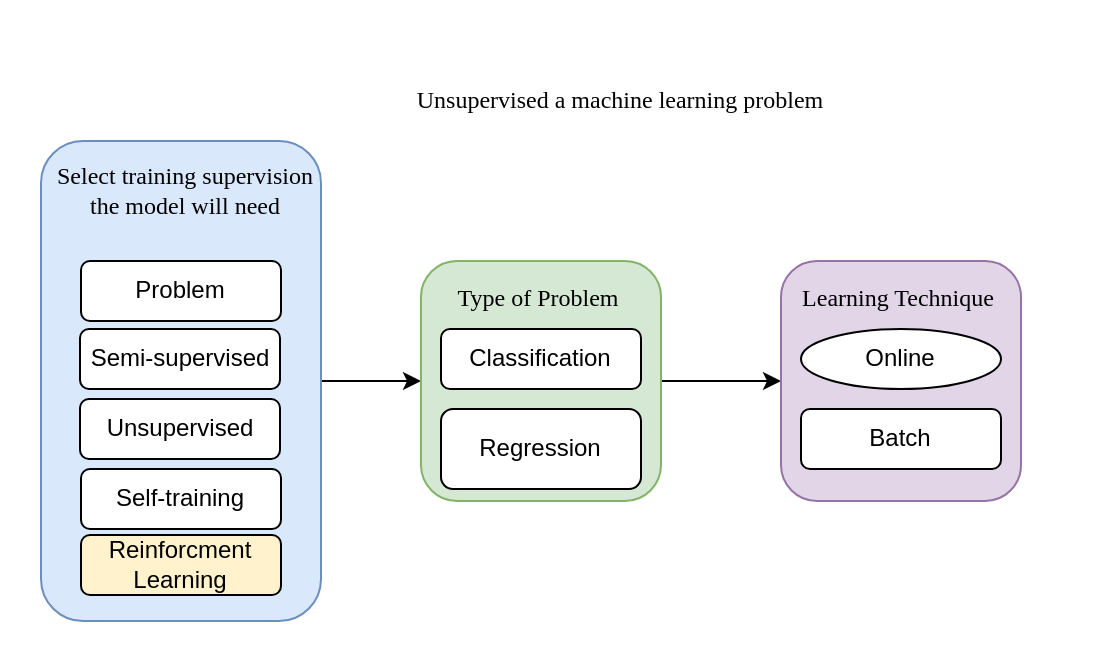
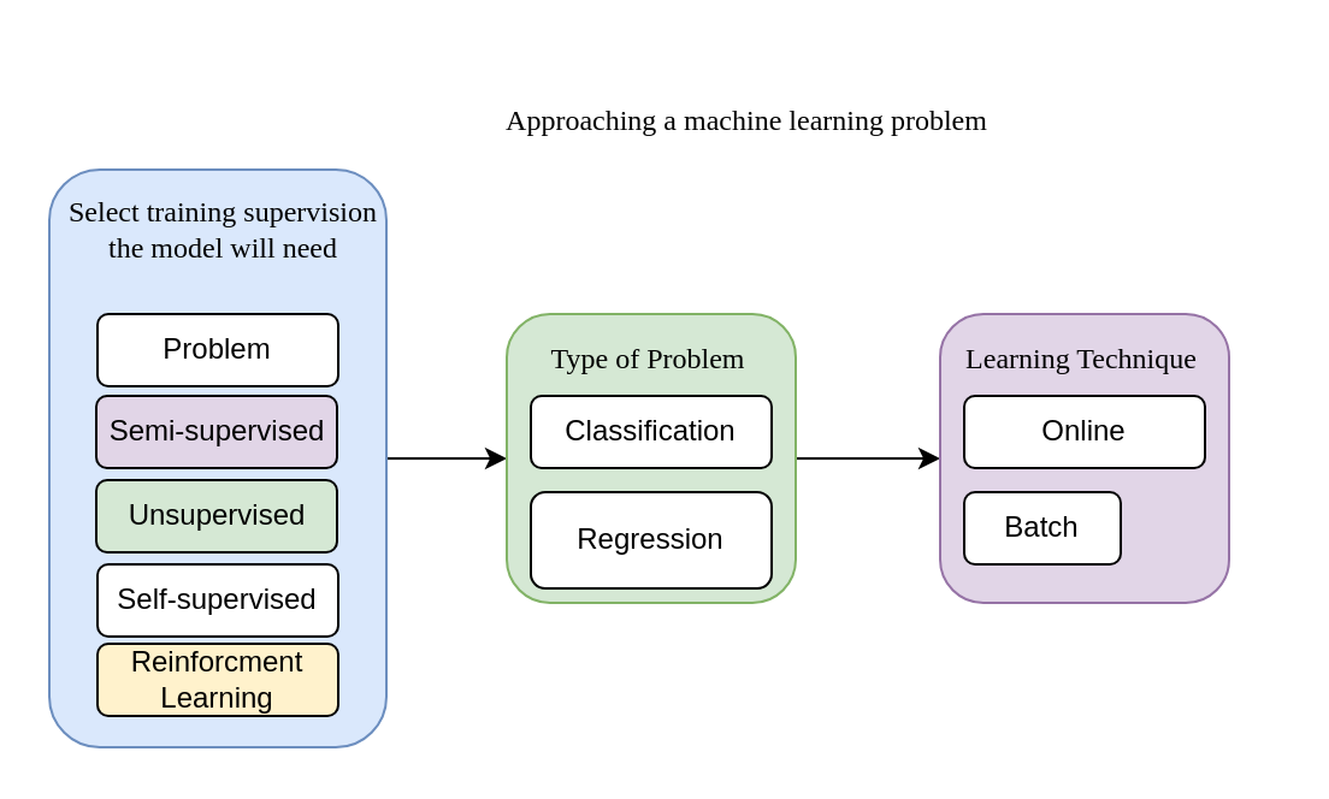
- <mxCell id="4" value="Unsupervised a machine learning problem" style="text;html=1;align=center;verticalAlign=middle;whiteSpace=wrap;rounded=0;fontFamily=Comic Sans MS;" vertex="1" parent="1"><mxGeometry x="90" y="20" width="440" height="60" as="geometry" /></mxCell>
+ <mxCell id="4" value="Approaching a machine learning problem" style="text;html=1;align=center;verticalAlign=middle;whiteSpace=wrap;rounded=0;fontFamily=Comic Sans MS;" vertex="1" parent="1"><mxGeometry x="90" y="20" width="440" height="60" as="geometry" /></mxCell>
- <mxCell id="7" value="Semi-supervised" style="rounded=1;whiteSpace=wrap;html=1;" vertex="1" parent="1"><mxGeometry x="39.5" y="164" width="100" height="30" as="geometry" /></mxCell>
+ <mxCell id="7" value="Semi-supervised" style="rounded=1;whiteSpace=wrap;html=1;fillColor=#e1d5e7;" vertex="1" parent="1"><mxGeometry x="39.5" y="164" width="100" height="30" as="geometry" /></mxCell>
- <mxCell id="18" value="Online" style="ellipse;whiteSpace=wrap;html=1;" vertex="1" parent="1"><mxGeometry x="400" y="164" width="100" height="30" as="geometry" /></mxCell>
+ <mxCell id="18" value="Online" style="rounded=1;whiteSpace=wrap;html=1;" vertex="1" parent="1"><mxGeometry x="400" y="164" width="100" height="30" as="geometry" /></mxCell>
- <mxCell id="9" value="Unsupervised" style="rounded=1;whiteSpace=wrap;html=1;" vertex="1" parent="1"><mxGeometry x="39.5" y="199" width="100" height="30" as="geometry" /></mxCell>
+ <mxCell id="9" value="Unsupervised" style="rounded=1;whiteSpace=wrap;html=1;fillColor=#d5e8d4;" vertex="1" parent="1"><mxGeometry x="39.5" y="199" width="100" height="30" as="geometry" /></mxCell>
- <mxCell id="19" value="Batch" style="rounded=1;whiteSpace=wrap;html=1;" vertex="1" parent="1"><mxGeometry x="400" y="204" width="100" height="30" as="geometry" /></mxCell>
+ <mxCell id="19" value="Batch" style="rounded=1;whiteSpace=wrap;html=1;" vertex="1" parent="1"><mxGeometry x="400" y="204" width="65" height="30" as="geometry" /></mxCell>
- <mxCell id="8" value="Self-training" style="rounded=1;whiteSpace=wrap;html=1;" vertex="1" parent="1"><mxGeometry x="40" y="234" width="100" height="30" as="geometry" /></mxCell>
+ <mxCell id="8" value="Self-supervised" style="rounded=1;whiteSpace=wrap;html=1;" vertex="1" parent="1"><mxGeometry x="40" y="234" width="100" height="30" as="geometry" /></mxCell>
